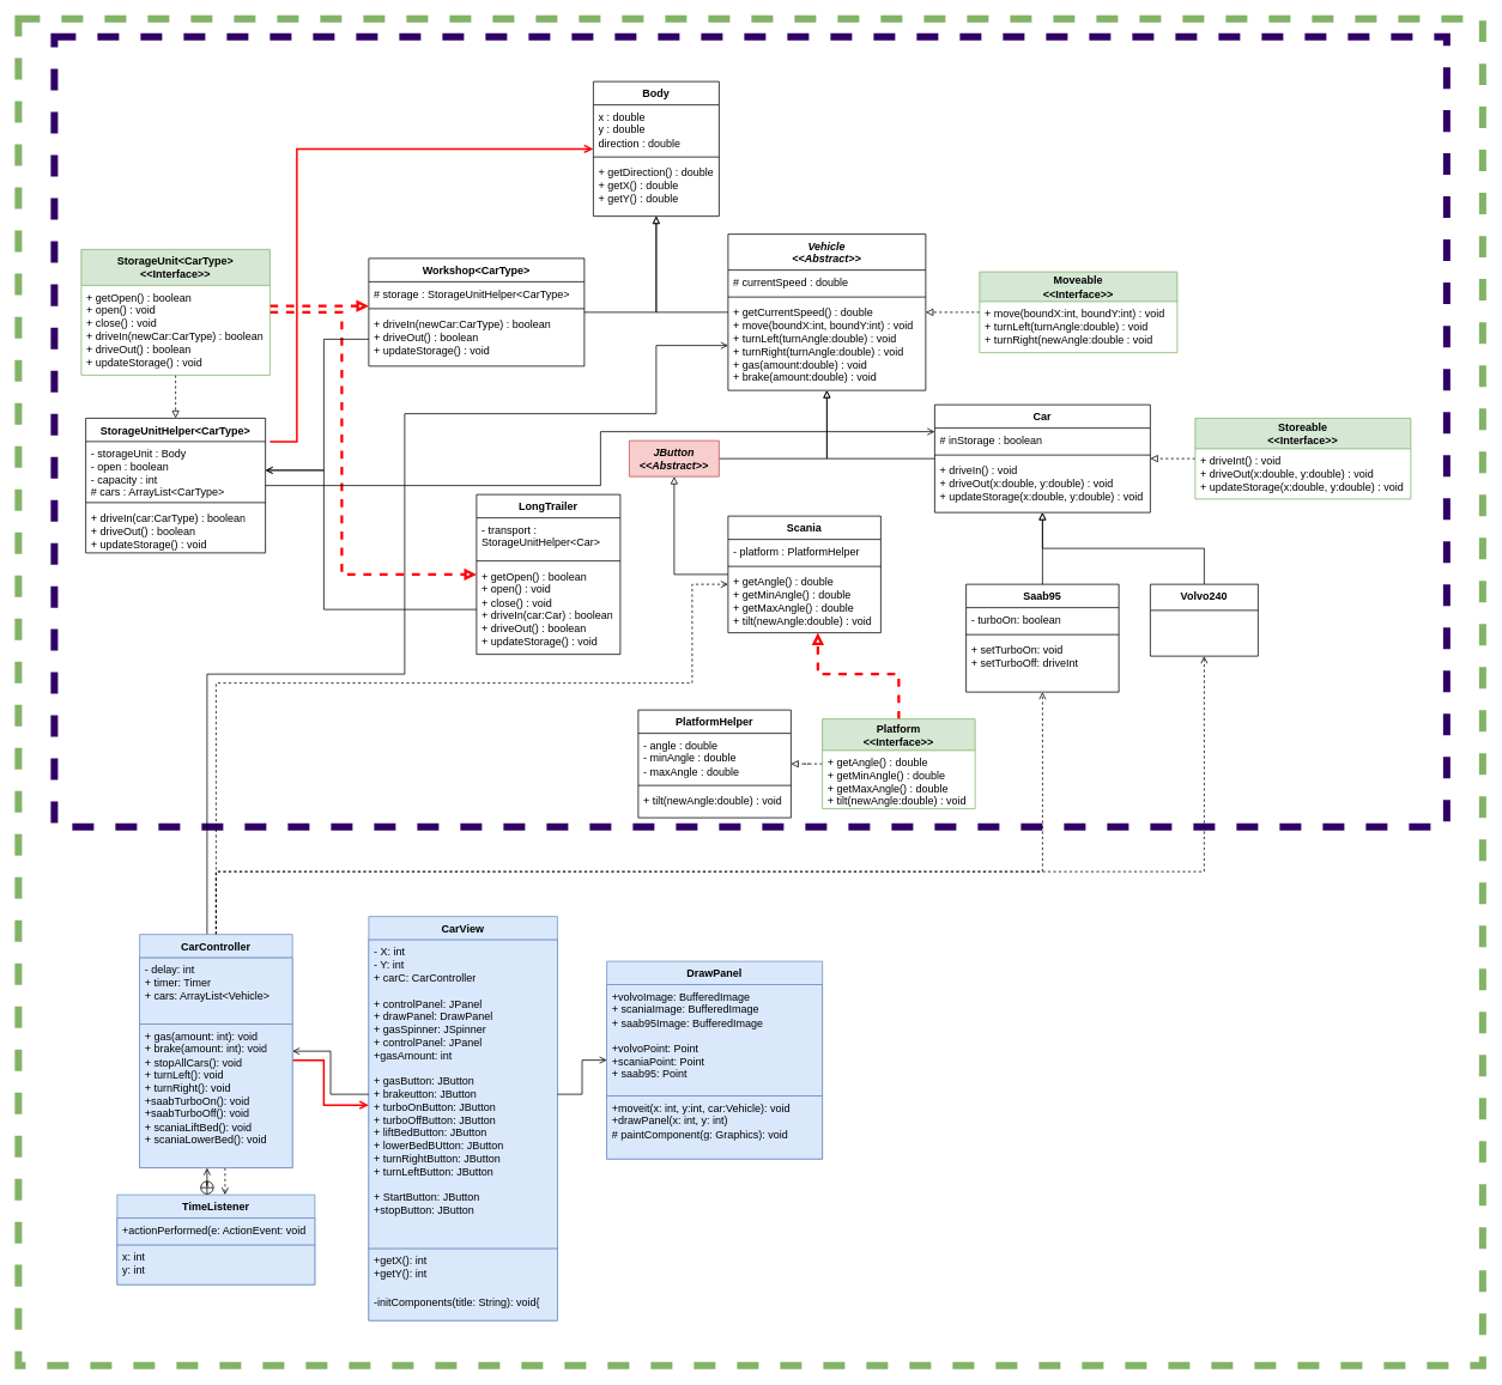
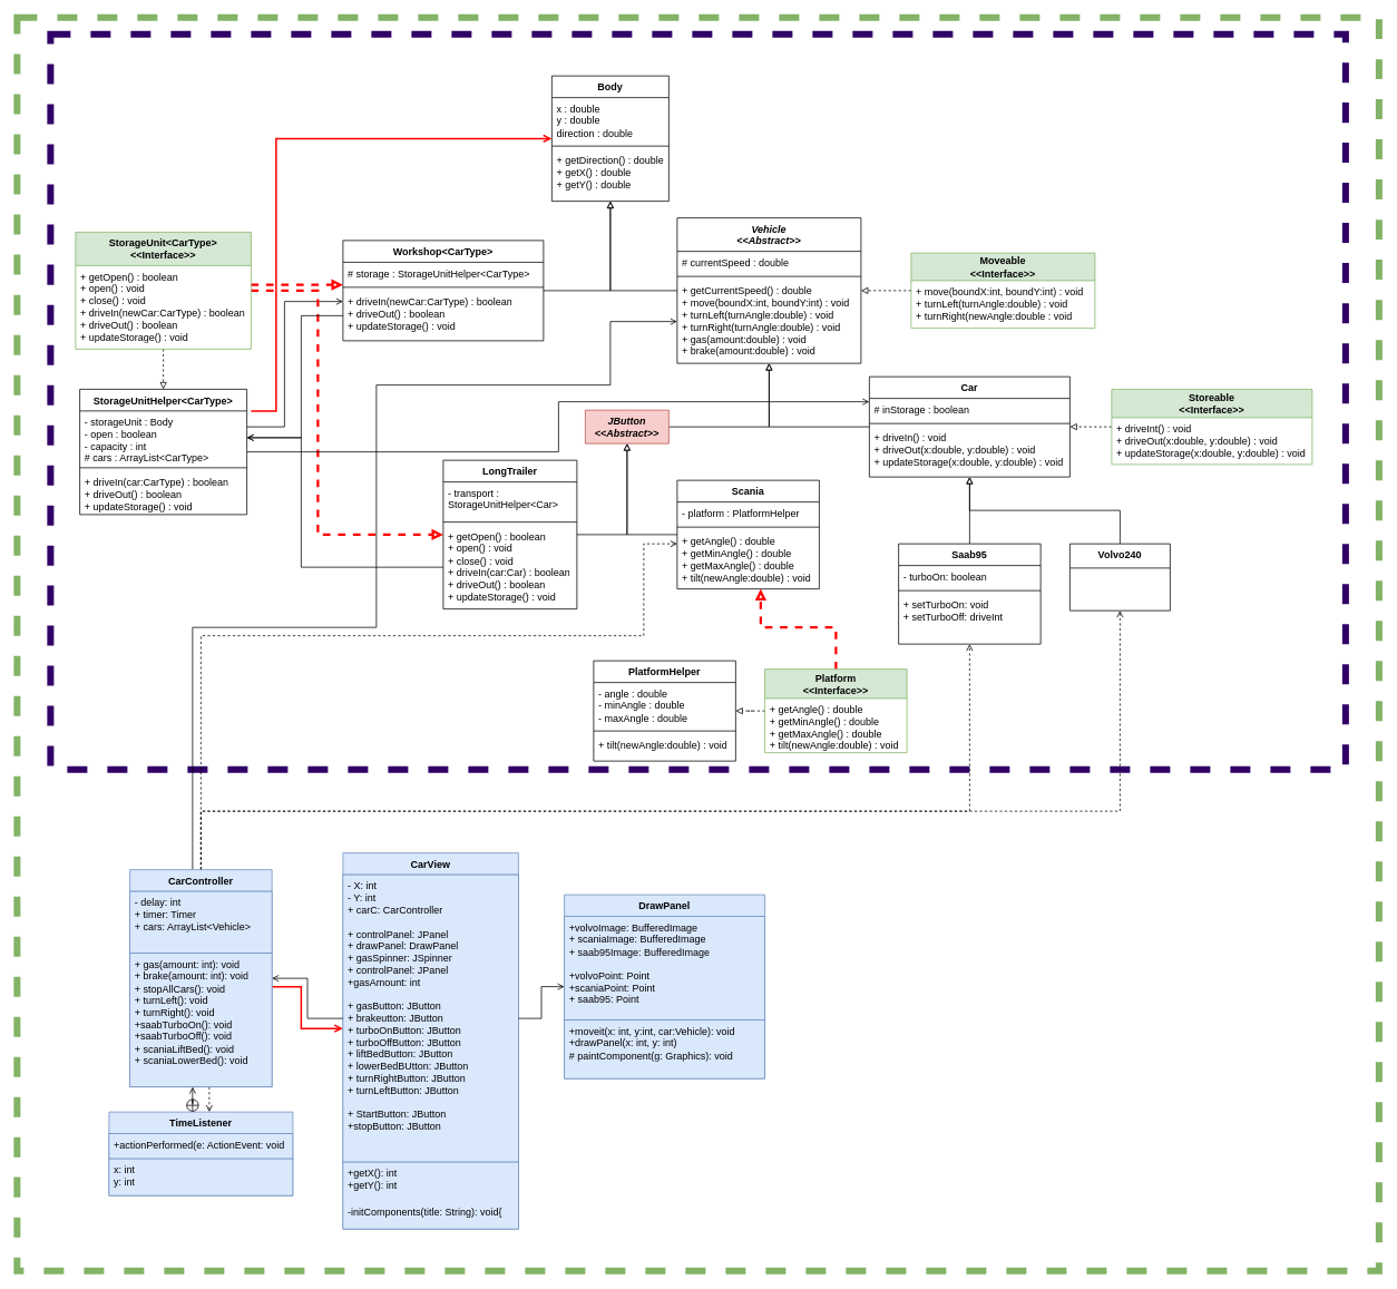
+ <mxCell id="51" style="edgeStyle=orthogonalEdgeStyle;rounded=0;orthogonalLoop=1;jettySize=auto;html=1;endArrow=open;endFill=0;" parent="1" source="53" target="58" edge="1"><mxGeometry relative="1" as="geometry"><mxPoint x="390" y="360" as="targetPoint" /><Array as="points"><mxPoint x="340" y="510" /><mxPoint x="340" y="360" /></Array></mxGeometry></mxCell>
+ <mxCell id="62" style="edgeStyle=orthogonalEdgeStyle;rounded=0;orthogonalLoop=1;jettySize=auto;html=1;endArrow=block;endFill=0;" parent="1" source="63" target="29" edge="1"><mxGeometry relative="1" as="geometry" /></mxCell>
